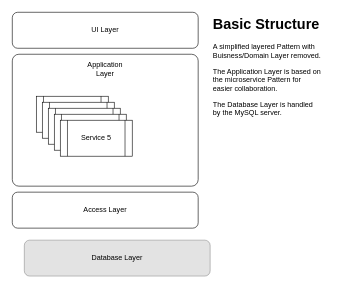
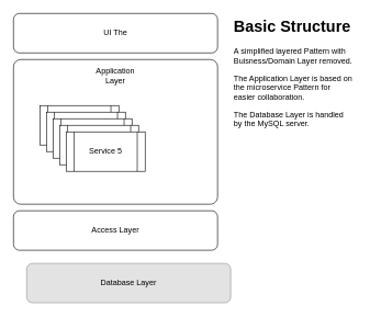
- <mxCell id="2" value="UI Layer" style="rounded=1;whiteSpace=wrap;html=1;" parent="1" vertex="1"><mxGeometry x="20" y="20" width="310" height="60" as="geometry" /></mxCell>
+ <mxCell id="2" value="UI The" style="rounded=1;whiteSpace=wrap;html=1;" parent="1" vertex="1"><mxGeometry x="20" y="20" width="310" height="60" as="geometry" /></mxCell>
